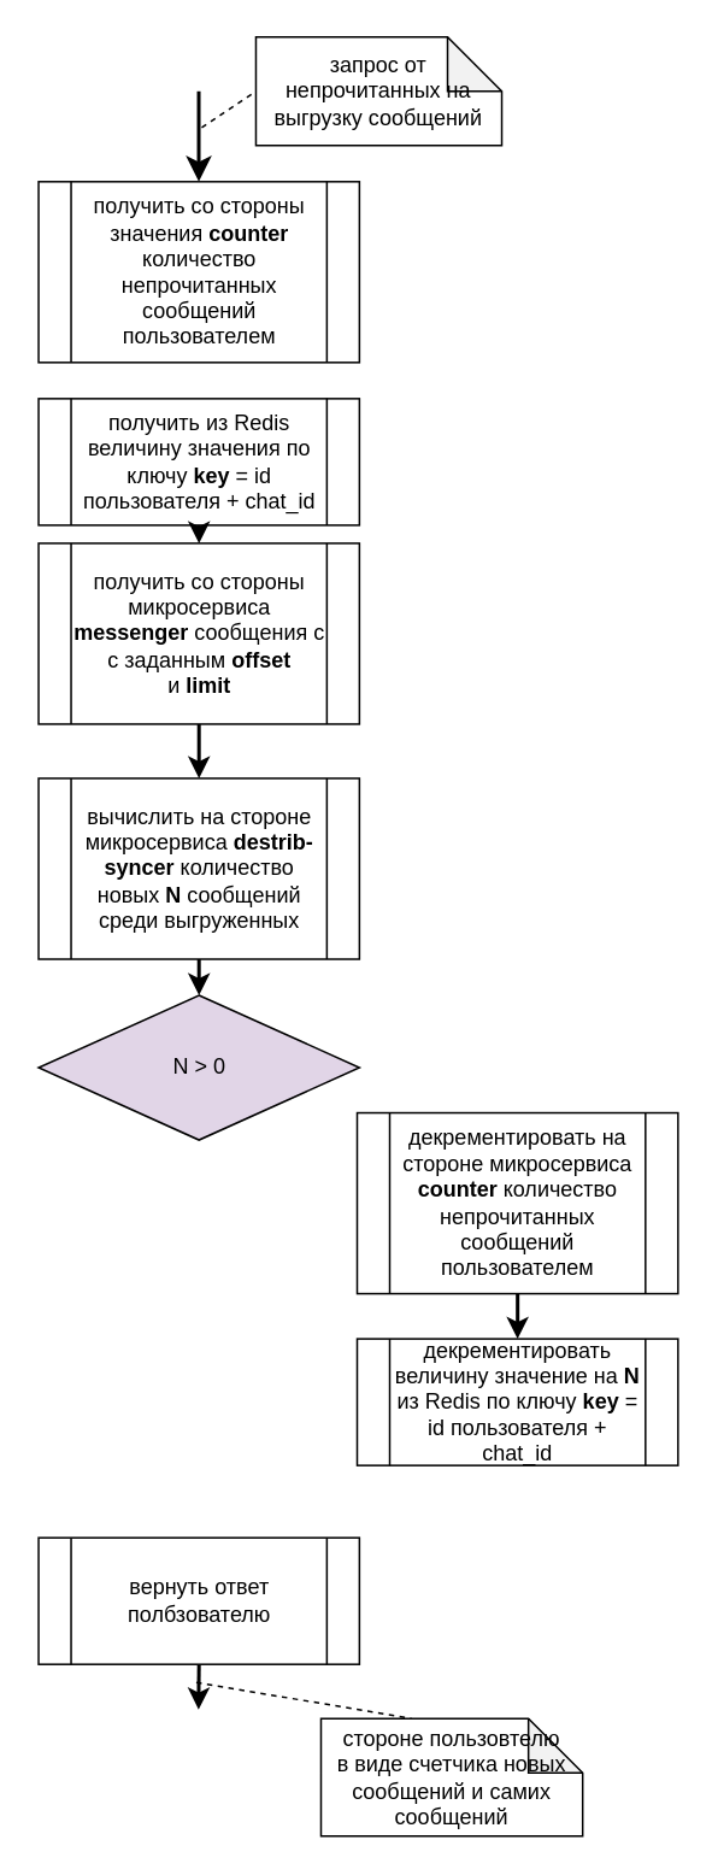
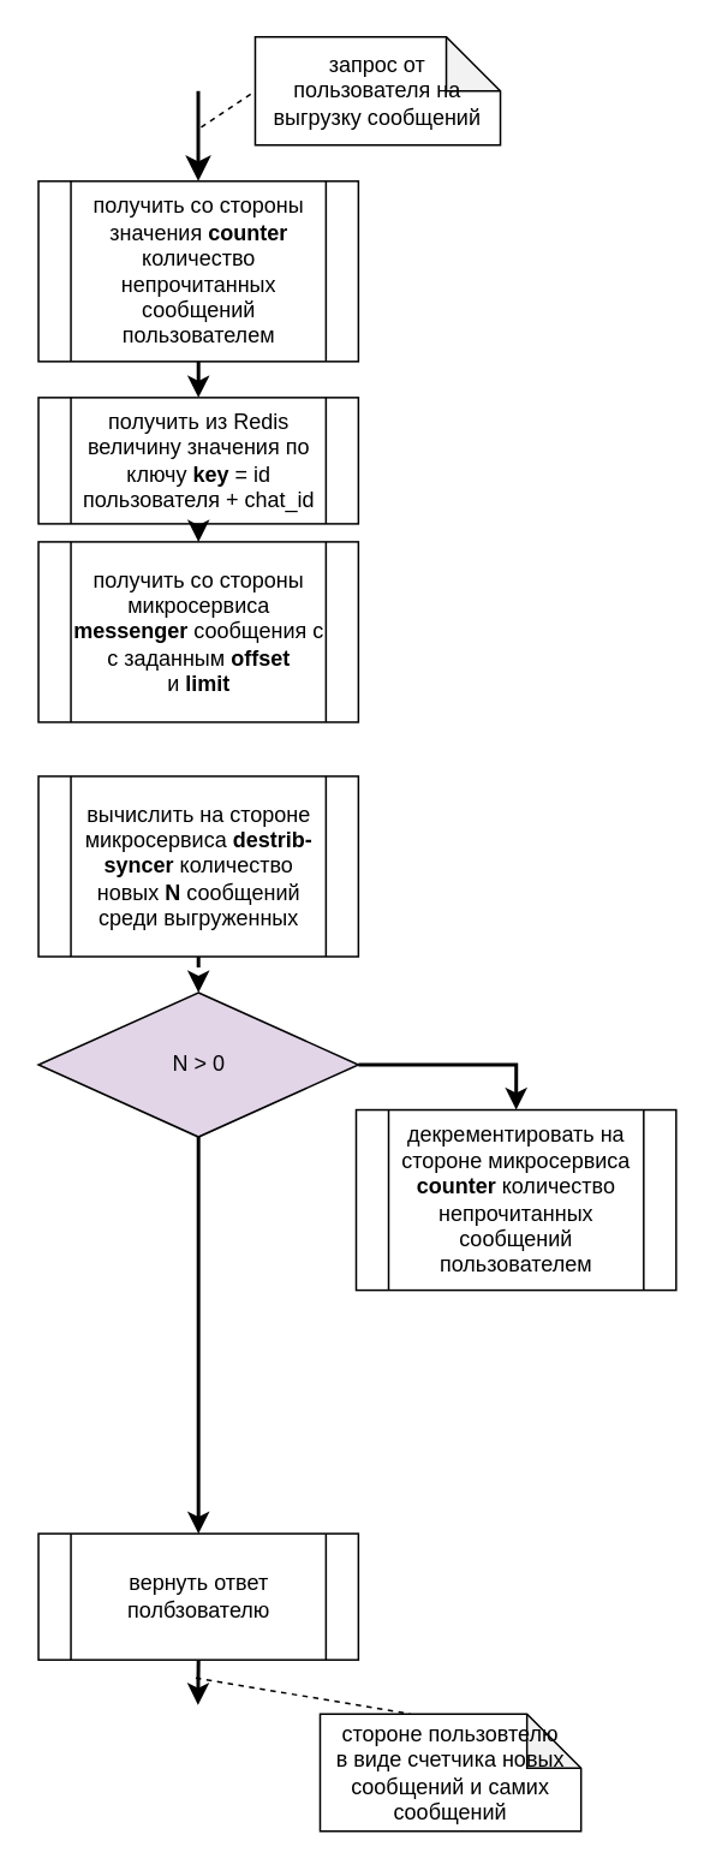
- <mxCell id="3" value="запрос от &lt;br&gt;непрочитанных на&lt;br&gt;выгрузку сообщений" style="shape=note;whiteSpace=wrap;html=1;backgroundOutline=1;darkOpacity=0.05;" parent="1" vertex="1"><mxGeometry x="141" y="20" width="136" height="60" as="geometry" /></mxCell>
+ <mxCell id="3" value="запрос от &lt;br&gt;пользователя на&lt;br&gt;выгрузку сообщений" style="shape=note;whiteSpace=wrap;html=1;backgroundOutline=1;darkOpacity=0.05;" parent="1" vertex="1"><mxGeometry x="141" y="20" width="136" height="60" as="geometry" /></mxCell>
+ <mxCell id="5" style="edgeStyle=orthogonalEdgeStyle;rounded=0;orthogonalLoop=1;jettySize=auto;html=1;exitX=0.5;exitY=1;exitDx=0;exitDy=0;entryX=0.5;entryY=0;entryDx=0;entryDy=0;endArrow=classic;endFill=1;strokeWidth=2;" parent="1" source="6" target="8" edge="1"><mxGeometry relative="1" as="geometry"><mxPoint x="109.75" y="229" as="targetPoint" /></mxGeometry></mxCell>
- <mxCell id="13" style="edgeStyle=orthogonalEdgeStyle;rounded=0;orthogonalLoop=1;jettySize=auto;html=1;exitX=0.5;exitY=1;exitDx=0;exitDy=0;entryX=0.5;entryY=0;entryDx=0;entryDy=0;strokeWidth=2;" edge="1" parent="1" source="14" target="16"><mxGeometry relative="1" as="geometry" /></mxCell>
- <mxCell id="15" style="edgeStyle=orthogonalEdgeStyle;rounded=0;orthogonalLoop=1;jettySize=auto;html=1;exitX=0.5;exitY=1;exitDx=0;exitDy=0;entryX=0.5;entryY=0;entryDx=0;entryDy=0;strokeWidth=2;" edge="1" parent="1" source="16" target="19"><mxGeometry relative="1" as="geometry" /></mxCell>
+ <mxCell id="15" style="edgeStyle=orthogonalEdgeStyle;rounded=0;orthogonalLoop=1;jettySize=auto;html=1;exitX=0.5;exitY=1;exitDx=0;exitDy=0;entryX=0.5;entryY=0;entryDx=0;entryDy=0;strokeWidth=2;dashed=1;" edge="1" parent="1" source="16" target="19"><mxGeometry relative="1" as="geometry" /></mxCell>
+ <mxCell id="17" style="edgeStyle=orthogonalEdgeStyle;rounded=0;orthogonalLoop=1;jettySize=auto;html=1;exitX=1;exitY=0.5;exitDx=0;exitDy=0;entryX=0.5;entryY=0;entryDx=0;entryDy=0;strokeWidth=2;" edge="1" parent="1" source="19" target="21"><mxGeometry relative="1" as="geometry" /></mxCell>
- <mxCell id="20" style="edgeStyle=orthogonalEdgeStyle;rounded=0;orthogonalLoop=1;jettySize=auto;html=1;exitX=0.5;exitY=1;exitDx=0;exitDy=0;entryX=0.5;entryY=0;entryDx=0;entryDy=0;strokeWidth=2;" edge="1" parent="1" source="21" target="22"><mxGeometry relative="1" as="geometry" /></mxCell>
+ <mxCell id="18" style="edgeStyle=orthogonalEdgeStyle;rounded=0;orthogonalLoop=1;jettySize=auto;html=1;exitX=0.5;exitY=1;exitDx=0;exitDy=0;entryX=0.5;entryY=0;entryDx=0;entryDy=0;strokeWidth=2;" edge="1" parent="1" source="19" target="10"><mxGeometry relative="1" as="geometry" /></mxCell>
- <mxCell id="22" value="декрементировать величину значение на &lt;b&gt;N&lt;/b&gt; из Redis по ключу&amp;nbsp;&lt;b&gt;key &lt;/b&gt;= id пользователя + chat_id" style="shape=process;whiteSpace=wrap;html=1;backgroundOutline=1;fillColor=none;" vertex="1" parent="1"><mxGeometry x="197" y="740" width="177.5" height="70" as="geometry" /></mxCell>
